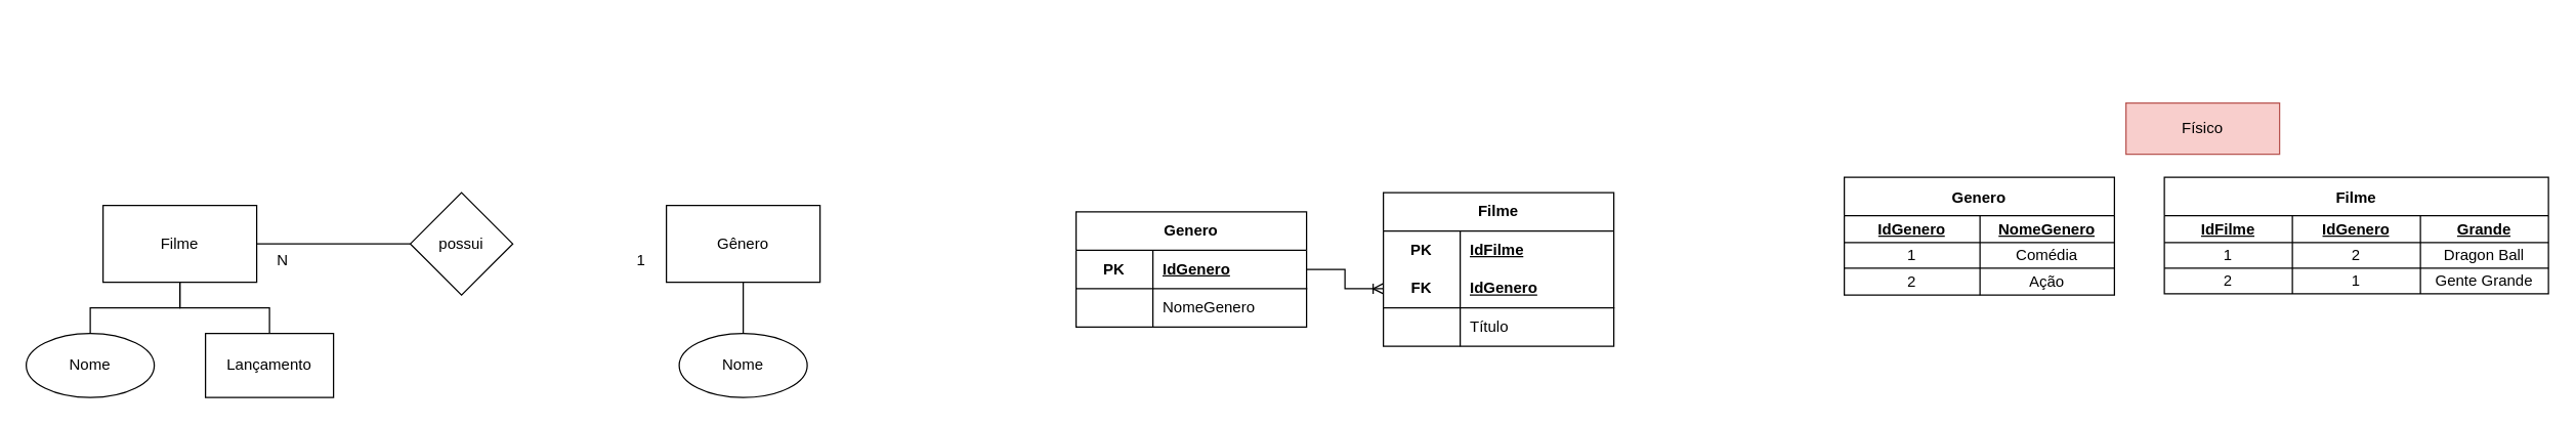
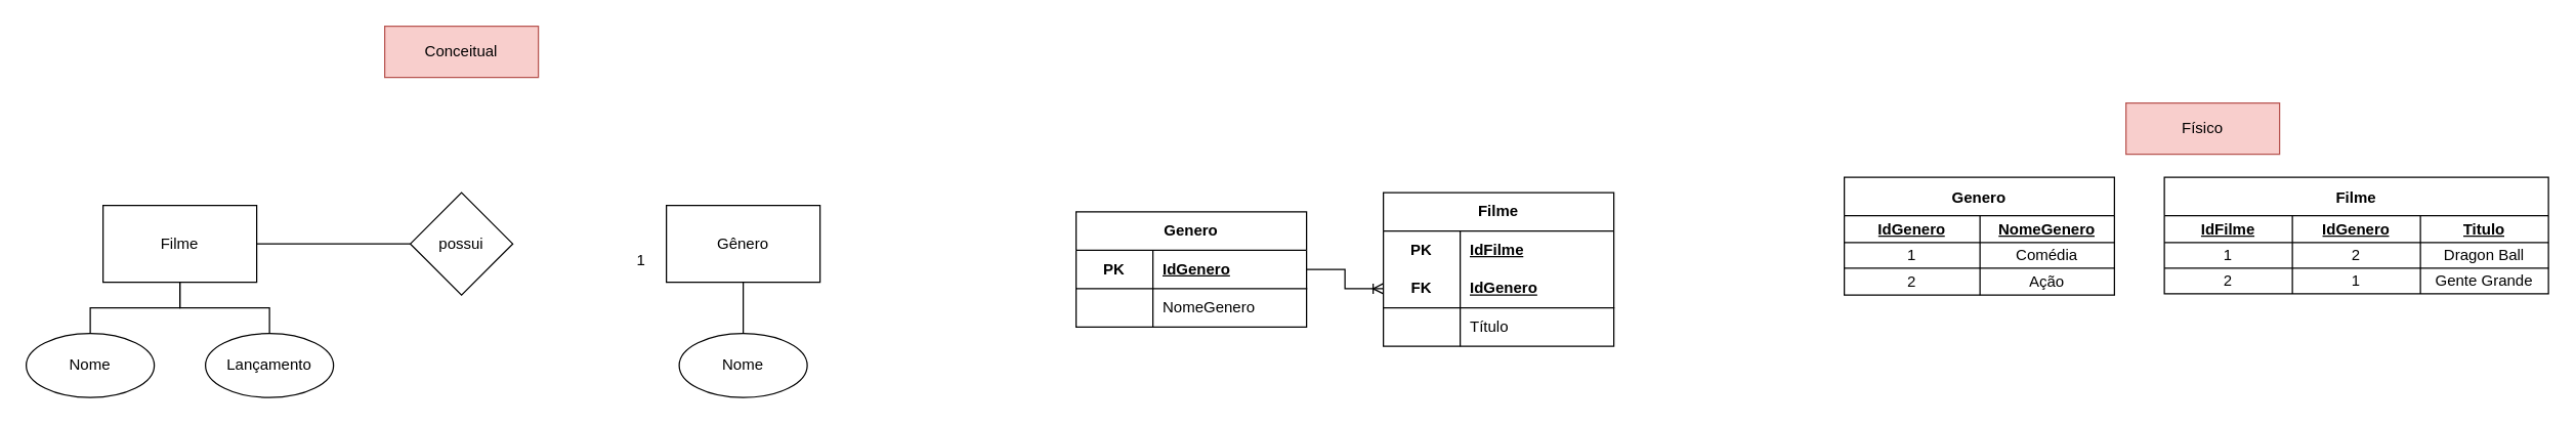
+ <mxCell id="14" value="Conceitual" style="whiteSpace=wrap;html=1;fillColor=#f8cecc;strokeColor=#b85450;" parent="1" vertex="1"><mxGeometry x="300" y="20" width="120" height="40" as="geometry" /></mxCell>
- <mxCell id="48" value="Grande" style="shape=partialRectangle;html=1;whiteSpace=wrap;connectable=0;strokeColor=inherit;overflow=hidden;fillColor=none;top=0;left=0;bottom=0;right=0;pointerEvents=1;fontStyle=5;align=center;" parent="45" vertex="1"><mxGeometry x="200" width="100" height="21" as="geometry"><mxRectangle width="100" height="21" as="alternateBounds" /></mxGeometry></mxCell>
+ <mxCell id="48" value="Titulo" style="shape=partialRectangle;html=1;whiteSpace=wrap;connectable=0;strokeColor=inherit;overflow=hidden;fillColor=none;top=0;left=0;bottom=0;right=0;pointerEvents=1;fontStyle=5;align=center;" parent="45" vertex="1"><mxGeometry x="200" width="100" height="21" as="geometry"><mxRectangle width="100" height="21" as="alternateBounds" /></mxGeometry></mxCell>
- <mxCell id="13" value="N" style="text;html=1;align=center;verticalAlign=middle;resizable=0;points=[];autosize=1;strokeColor=none;fillColor=none;" parent="1" vertex="1"><mxGeometry x="205" y="188" width="30" height="30" as="geometry" /></mxCell>
- <mxCell id="10" value="Lançamento" style="whiteSpace=wrap;html=1;rounded=0;" parent="1" vertex="1"><mxGeometry x="160" y="260" width="100" height="50" as="geometry" /></mxCell>
+ <mxCell id="10" value="Lançamento" style="ellipse;whiteSpace=wrap;html=1;" parent="1" vertex="1"><mxGeometry x="160" y="260" width="100" height="50" as="geometry" /></mxCell>
